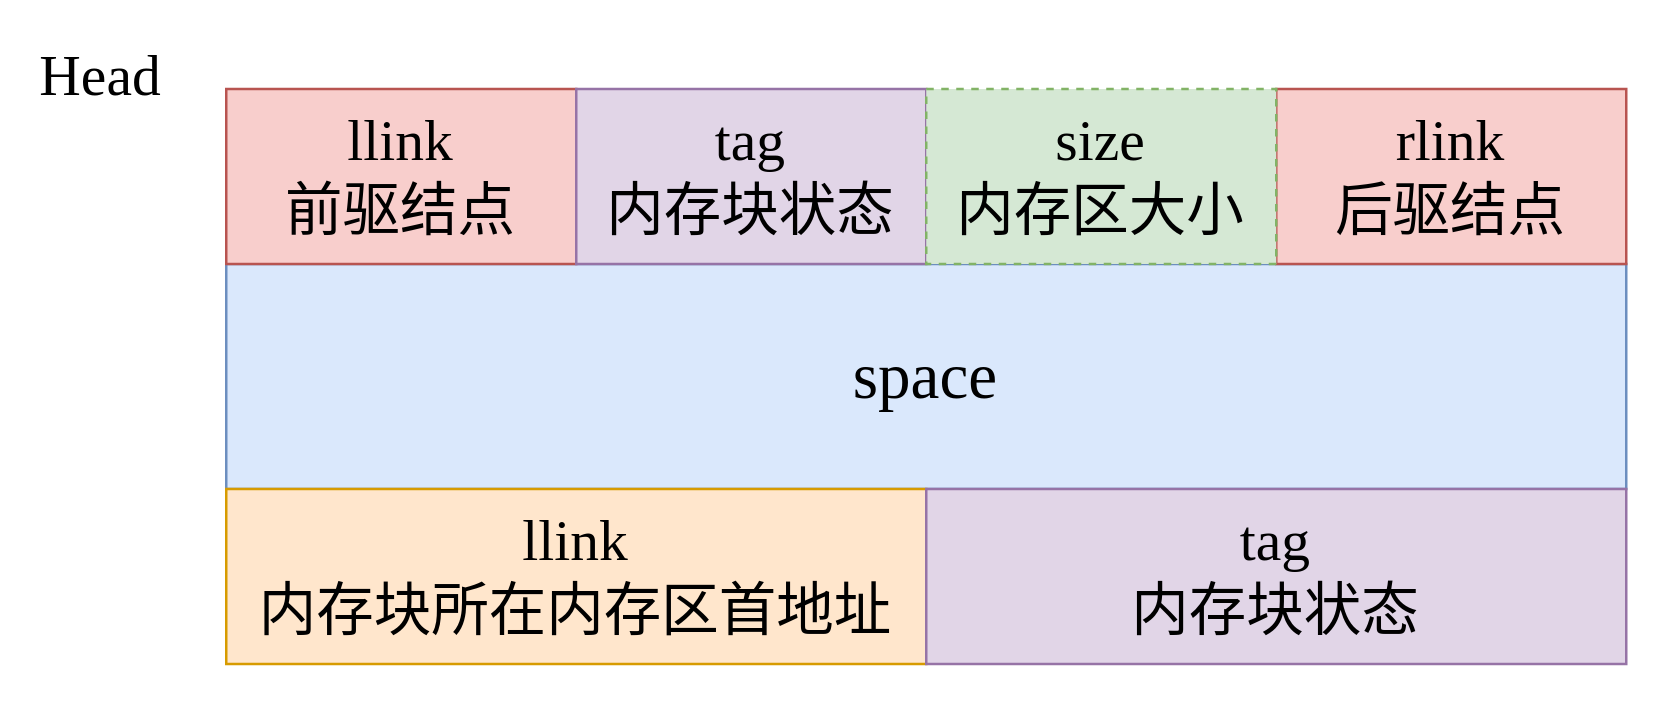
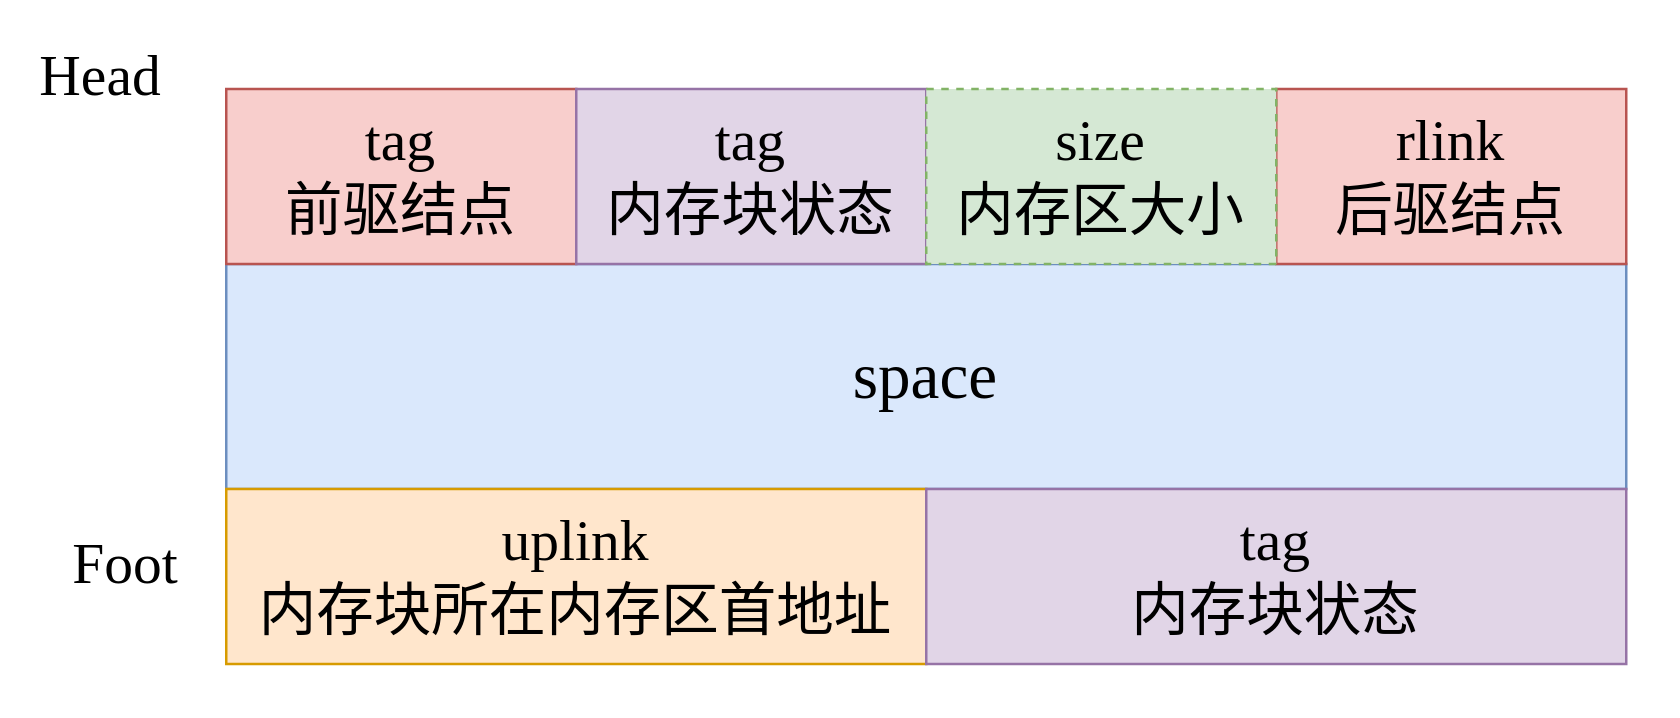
- <mxCell id="3" value="llink&lt;br&gt;前驱结点" style="rounded=0;whiteSpace=wrap;html=1;fontFamily=Comic Sans MS;fontSize=23;fillColor=#f8cecc;strokeColor=#b85450;" parent="1" vertex="1"><mxGeometry x="90" y="35" width="140" height="70" as="geometry" /></mxCell>
+ <mxCell id="3" value="tag&lt;br&gt;前驱结点" style="rounded=0;whiteSpace=wrap;html=1;fontFamily=Comic Sans MS;fontSize=23;fillColor=#f8cecc;strokeColor=#b85450;" parent="1" vertex="1"><mxGeometry x="90" y="35" width="140" height="70" as="geometry" /></mxCell>
+ <mxCell id="10" value="Foot" style="text;html=1;strokeColor=none;fillColor=none;align=center;verticalAlign=middle;whiteSpace=wrap;rounded=0;fontFamily=Comic Sans MS;fontSize=23;" parent="1" vertex="1"><mxGeometry x="30" y="215" width="40" height="20" as="geometry" /></mxCell>
- <mxCell id="7" value="llink&lt;br&gt;内存块所在内存区首地址" style="rounded=0;whiteSpace=wrap;html=1;fontFamily=Comic Sans MS;fontSize=23;fillColor=#ffe6cc;strokeColor=#d79b00;" parent="1" vertex="1"><mxGeometry x="90" y="195" width="280" height="70" as="geometry" /></mxCell>
+ <mxCell id="7" value="uplink&lt;br&gt;内存块所在内存区首地址" style="rounded=0;whiteSpace=wrap;html=1;fontFamily=Comic Sans MS;fontSize=23;fillColor=#ffe6cc;strokeColor=#d79b00;" parent="1" vertex="1"><mxGeometry x="90" y="195" width="280" height="70" as="geometry" /></mxCell>
